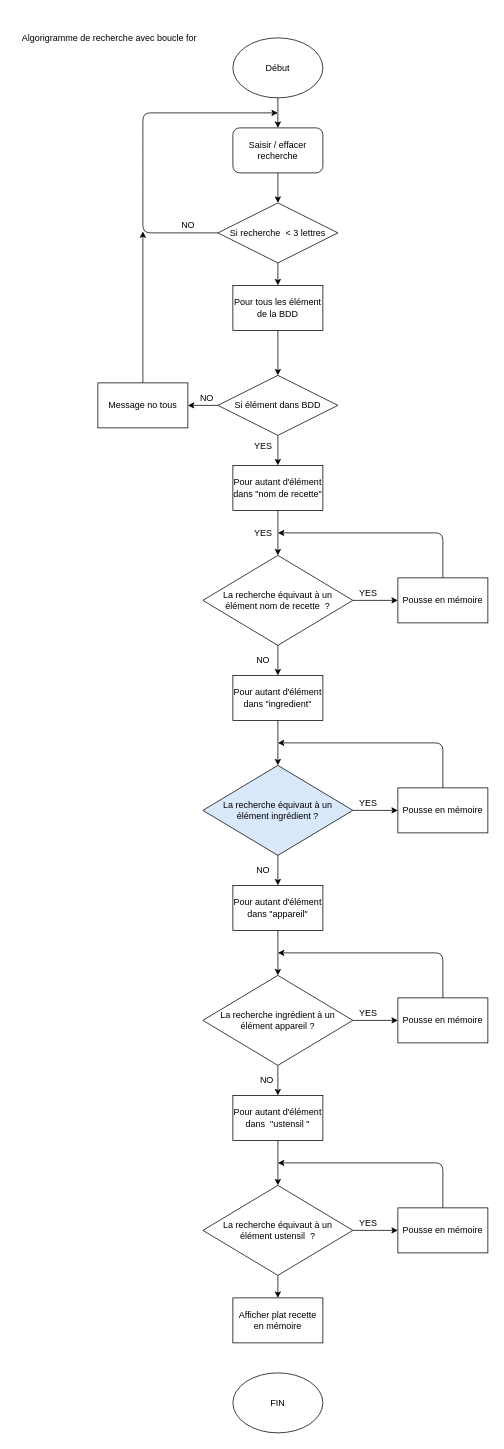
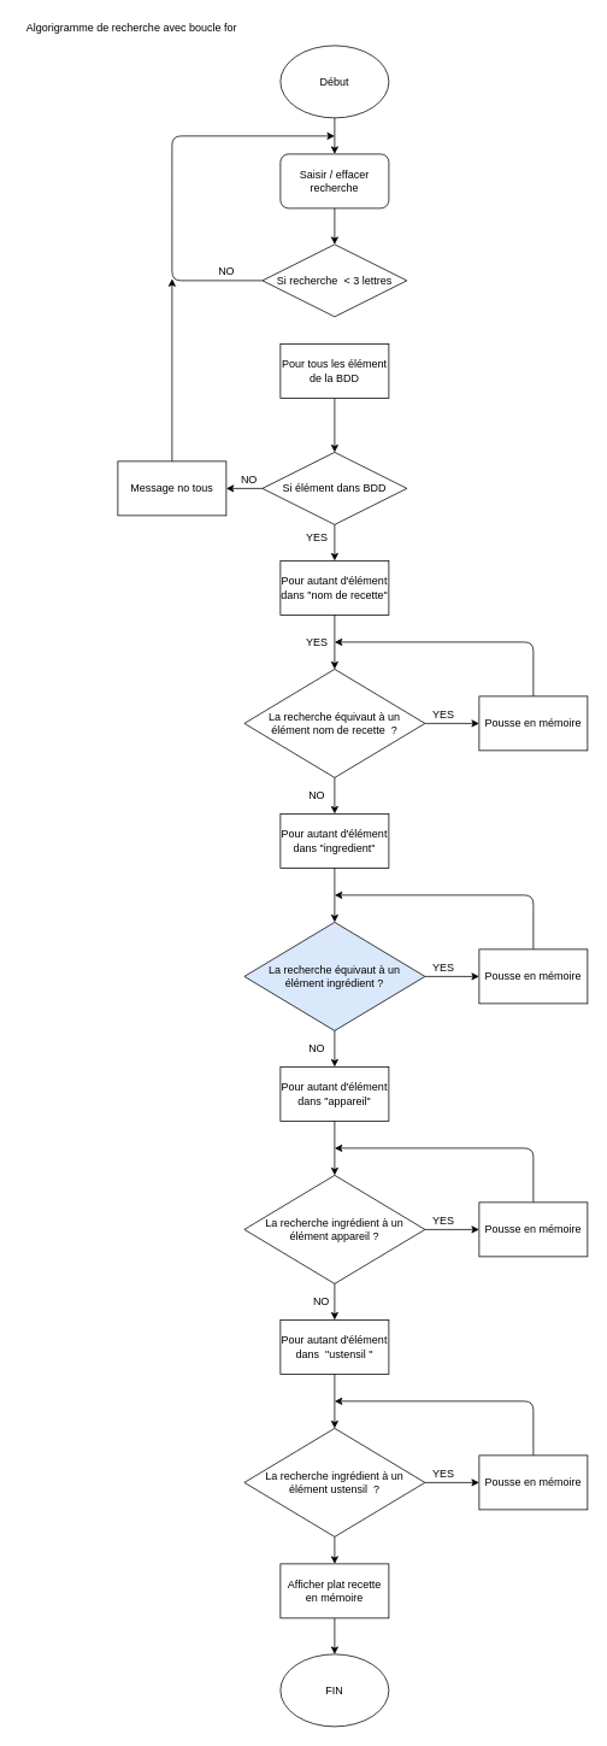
- <mxCell id="58" value="Algorigramme de recherche avec boucle for" style="text;html=1;resizable=0;autosize=1;align=center;verticalAlign=middle;points=[];fillColor=none;strokeColor=none;rounded=0;" vertex="1" parent="1"><mxGeometry x="20" y="40" width="250" height="20" as="geometry" /></mxCell>
+ <mxCell id="58" value="Algorigramme de recherche avec boucle for" style="text;html=1;resizable=0;autosize=1;align=center;verticalAlign=middle;points=[];fillColor=none;strokeColor=none;rounded=0;" vertex="1" parent="1"><mxGeometry x="20" y="20" width="250" height="20" as="geometry" /></mxCell>
- <mxCell id="6" style="edgeStyle=none;html=1;exitX=0.5;exitY=1;exitDx=0;exitDy=0;entryX=0.5;entryY=0;entryDx=0;entryDy=0;" edge="1" parent="1" source="7" target="56"><mxGeometry relative="1" as="geometry" /></mxCell>
- <mxCell id="34" value="La recherche équivaut à un&lt;br&gt;élément ustensil&amp;nbsp; ?" style="rhombus;whiteSpace=wrap;html=1;" vertex="1" parent="1"><mxGeometry x="270" y="1580" width="200" height="120" as="geometry" /></mxCell>
+ <mxCell id="34" value="La recherche ingrédient à un&lt;br&gt;élément ustensil&amp;nbsp; ?" style="rhombus;whiteSpace=wrap;html=1;" vertex="1" parent="1"><mxGeometry x="270" y="1580" width="200" height="120" as="geometry" /></mxCell>
+ <mxCell id="9" value="" style="edgeStyle=none;html=1;" edge="1" parent="1" source="10" target="39"><mxGeometry relative="1" as="geometry" /></mxCell>
